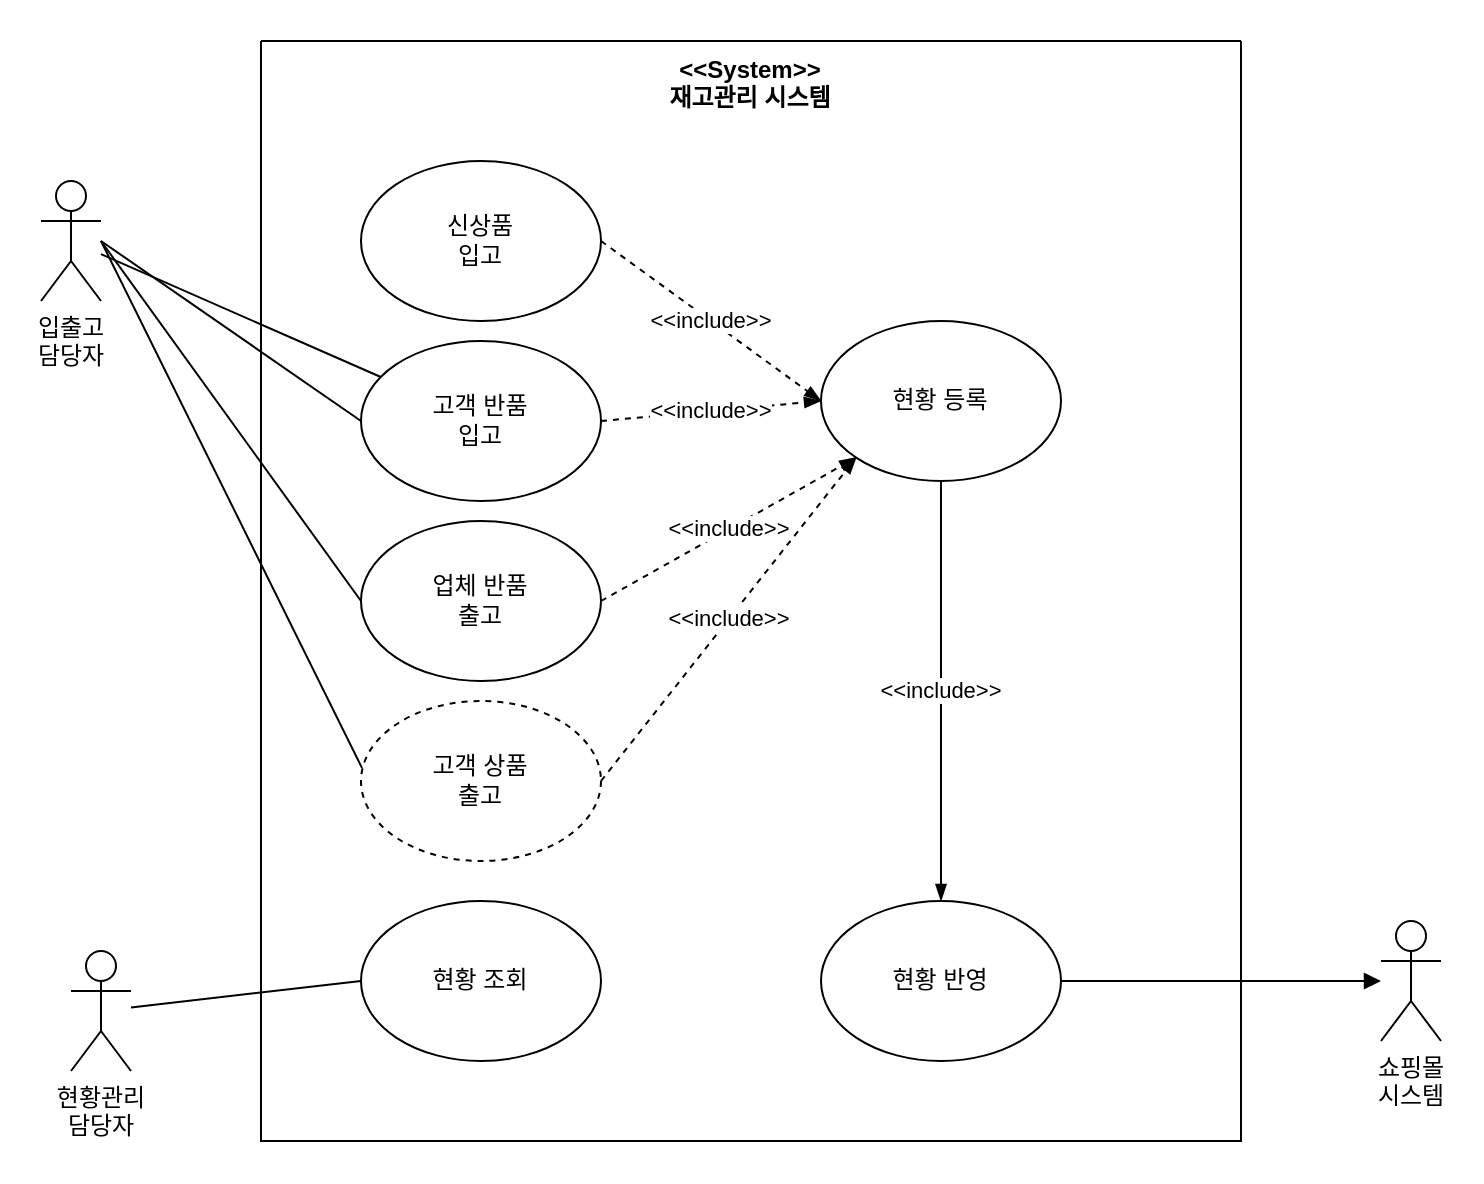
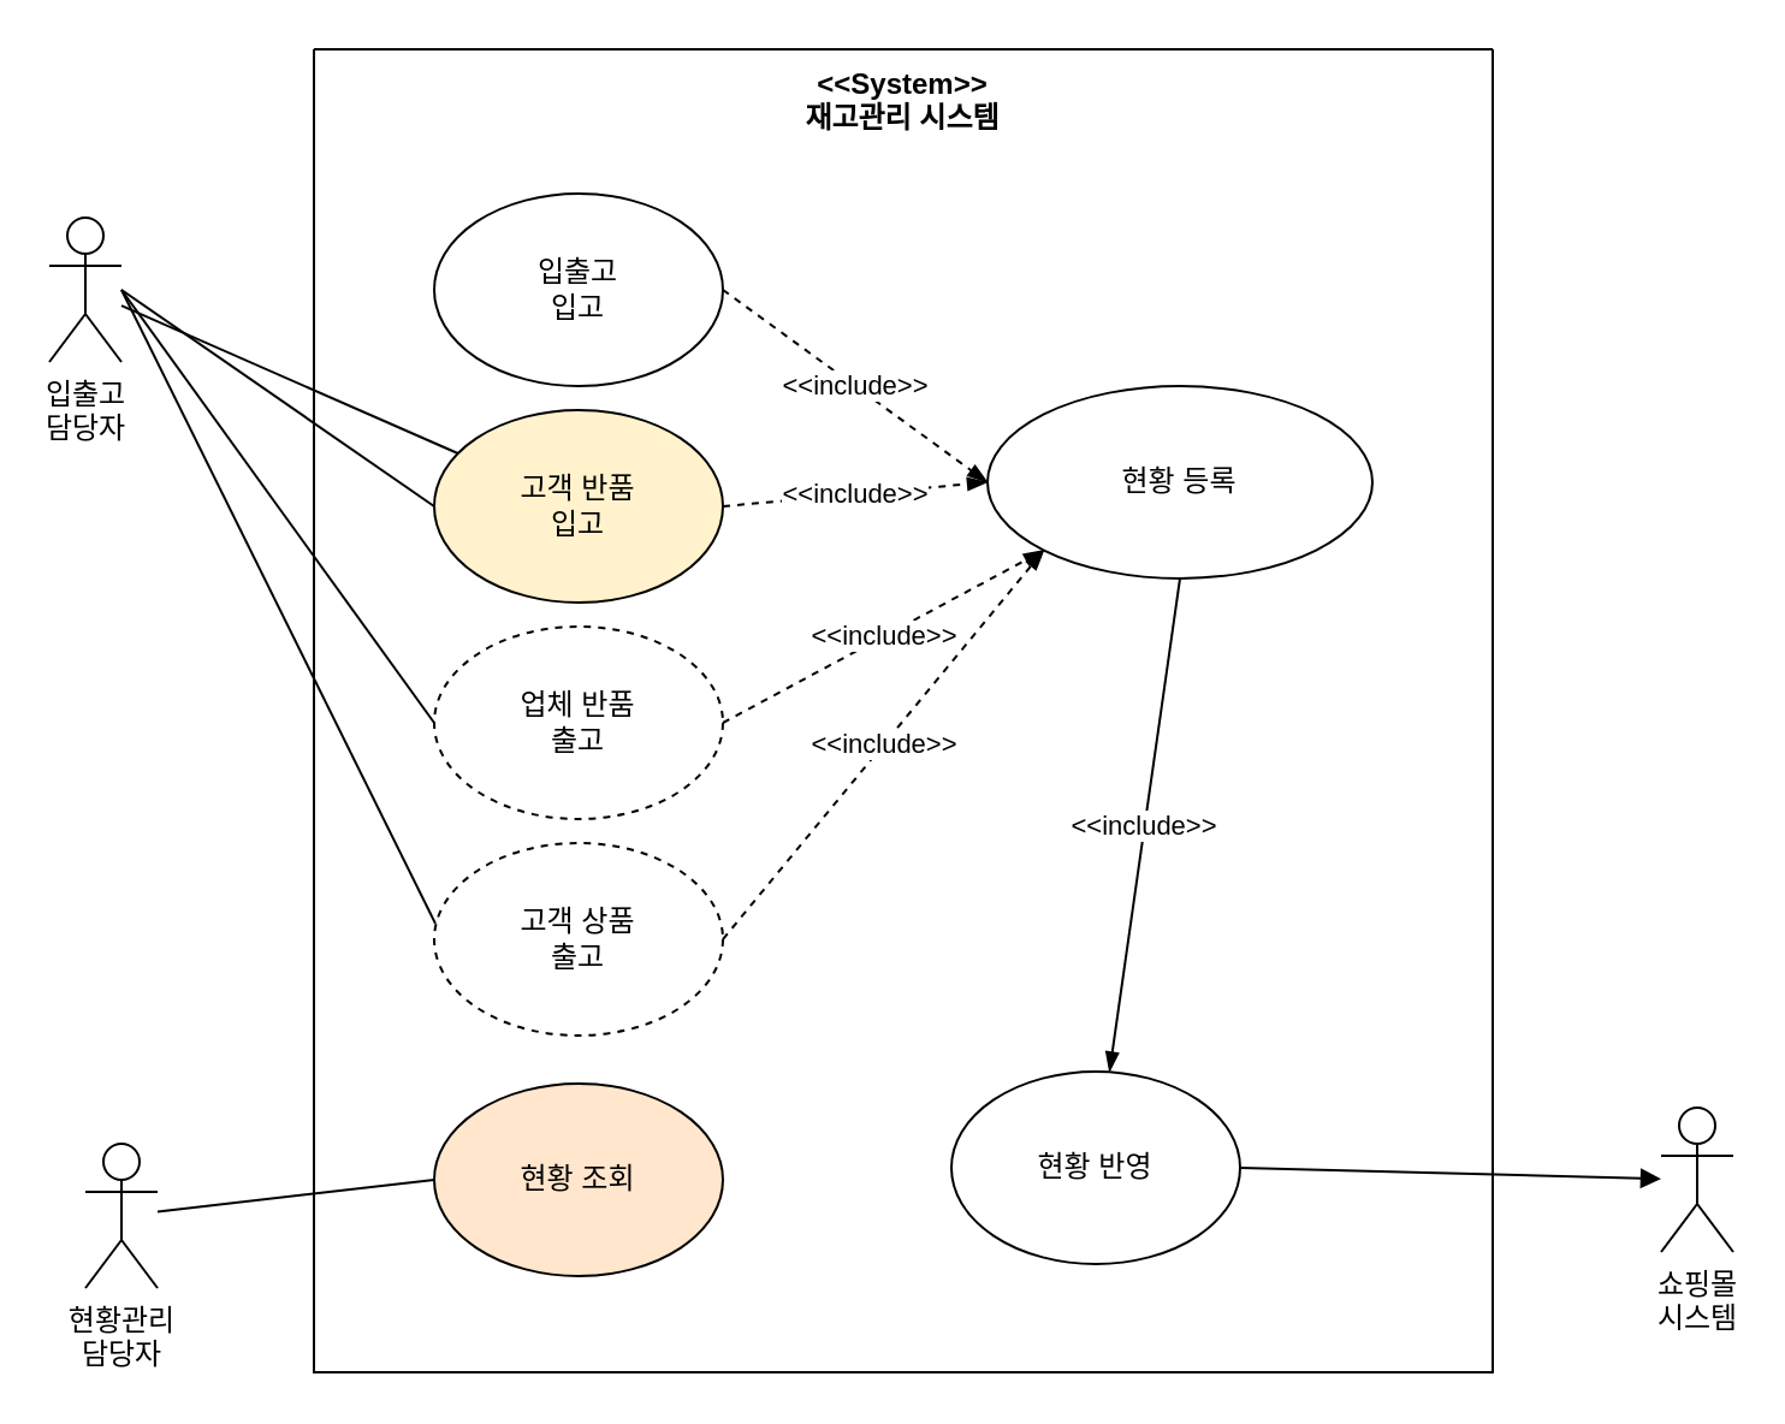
- <mxCell id="5" value="신상품&lt;br&gt;입고" style="ellipse;whiteSpace=wrap;html=1;" vertex="1" parent="1"><mxGeometry x="180" y="80" width="120" height="80" as="geometry" /></mxCell>
+ <mxCell id="5" value="입출고&lt;br&gt;입고" style="ellipse;whiteSpace=wrap;html=1;" vertex="1" parent="1"><mxGeometry x="180" y="80" width="120" height="80" as="geometry" /></mxCell>
- <mxCell id="16" value="현황 등록" style="ellipse;whiteSpace=wrap;html=1;" vertex="1" parent="15"><mxGeometry x="280" y="140" width="120" height="80" as="geometry" /></mxCell>
+ <mxCell id="16" value="현황 등록" style="ellipse;whiteSpace=wrap;html=1;" vertex="1" parent="15"><mxGeometry x="280" y="140" width="160" height="80" as="geometry" /></mxCell>
- <mxCell id="6" value="고객 반품&lt;br&gt;입고" style="ellipse;whiteSpace=wrap;html=1;" vertex="1" parent="1"><mxGeometry x="180" y="170" width="120" height="80" as="geometry" /></mxCell>
+ <mxCell id="6" value="고객 반품&lt;br&gt;입고" style="ellipse;whiteSpace=wrap;html=1;fillColor=#fff2cc;" vertex="1" parent="1"><mxGeometry x="180" y="170" width="120" height="80" as="geometry" /></mxCell>
- <mxCell id="7" value="업체 반품&lt;br&gt;출고" style="ellipse;whiteSpace=wrap;html=1;" vertex="1" parent="1"><mxGeometry x="180" y="260" width="120" height="80" as="geometry" /></mxCell>
+ <mxCell id="7" value="업체 반품&lt;br&gt;출고" style="ellipse;whiteSpace=wrap;html=1;dashed=1;" vertex="1" parent="1"><mxGeometry x="180" y="260" width="120" height="80" as="geometry" /></mxCell>
- <mxCell id="17" value="현황 조회" style="ellipse;whiteSpace=wrap;html=1;" vertex="1" parent="15"><mxGeometry x="50" y="430" width="120" height="80" as="geometry" /></mxCell>
+ <mxCell id="17" value="현황 조회" style="ellipse;whiteSpace=wrap;html=1;fillColor=#ffe6cc;" vertex="1" parent="15"><mxGeometry x="50" y="430" width="120" height="80" as="geometry" /></mxCell>
- <mxCell id="18" value="현황 반영" style="ellipse;whiteSpace=wrap;html=1;" vertex="1" parent="15"><mxGeometry x="280" y="430" width="120" height="80" as="geometry" /></mxCell>
+ <mxCell id="18" value="현황 반영" style="ellipse;whiteSpace=wrap;html=1;" vertex="1" parent="15"><mxGeometry x="265" y="425" width="120" height="80" as="geometry" /></mxCell>
